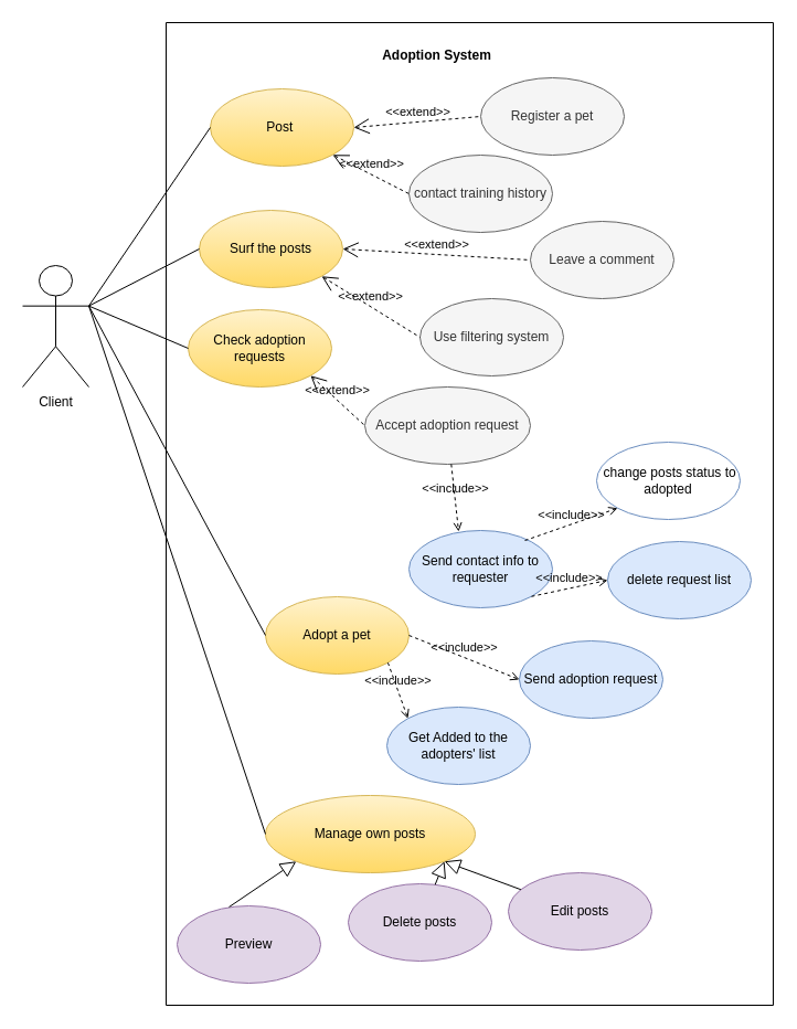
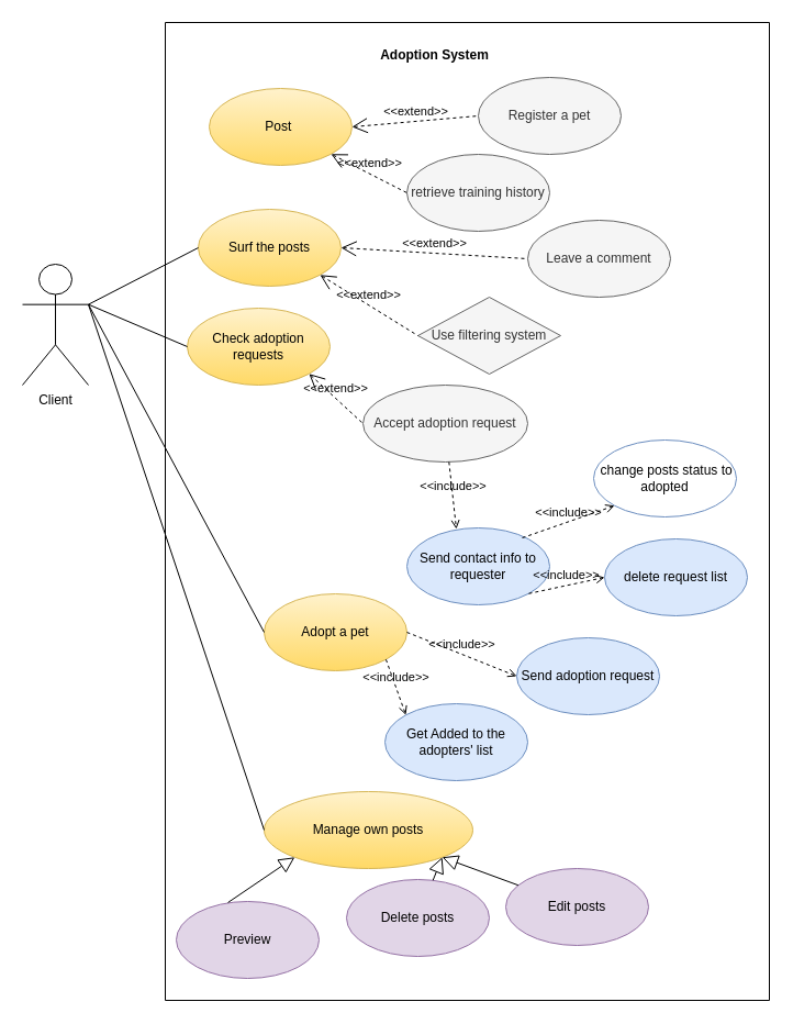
- <mxCell id="32" value="contact training history" style="ellipse;whiteSpace=wrap;html=1;aspect=fixed;fillColor=#f5f5f5;strokeColor=#666666;fontColor=#333333;" parent="3" vertex="1"><mxGeometry x="220" y="120" width="130" height="70" as="geometry" /></mxCell>
+ <mxCell id="32" value="retrieve training history" style="ellipse;whiteSpace=wrap;html=1;aspect=fixed;fillColor=#f5f5f5;strokeColor=#666666;fontColor=#333333;" parent="3" vertex="1"><mxGeometry x="220" y="120" width="130" height="70" as="geometry" /></mxCell>
- <mxCell id="36" value="" style="edgeStyle=none;html=1;endArrow=none;verticalAlign=bottom;rounded=0;exitX=1;exitY=0.333;exitDx=0;exitDy=0;exitPerimeter=0;entryX=0;entryY=0.5;entryDx=0;entryDy=0;" parent="1" source="2" target="4" edge="1"><mxGeometry width="160" relative="1" as="geometry"><mxPoint x="200" y="360" as="sourcePoint" /><mxPoint x="360" y="360" as="targetPoint" /></mxGeometry></mxCell>
- <mxCell id="10" value="Use filtering system" style="ellipse;whiteSpace=wrap;html=1;fillColor=#f5f5f5;strokeColor=#666666;fontColor=#333333;" parent="3" vertex="1"><mxGeometry x="230" y="250" width="130" height="70" as="geometry" /></mxCell>
+ <mxCell id="10" value="Use filtering system" style="rhombus;whiteSpace=wrap;html=1;fillColor=#f5f5f5;strokeColor=#666666;fontColor=#333333;" parent="3" vertex="1"><mxGeometry x="230" y="250" width="130" height="70" as="geometry" /></mxCell>
